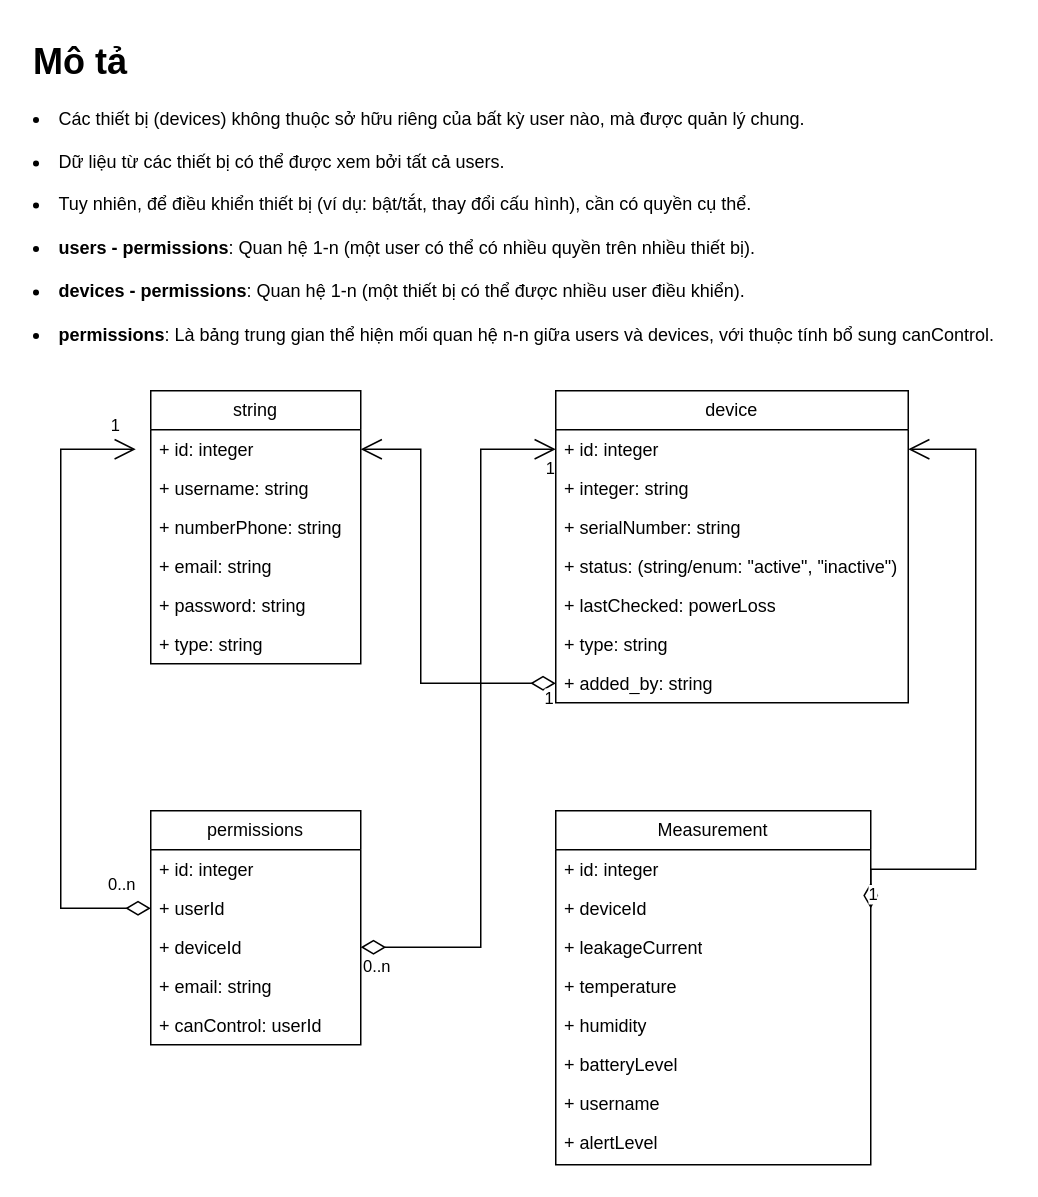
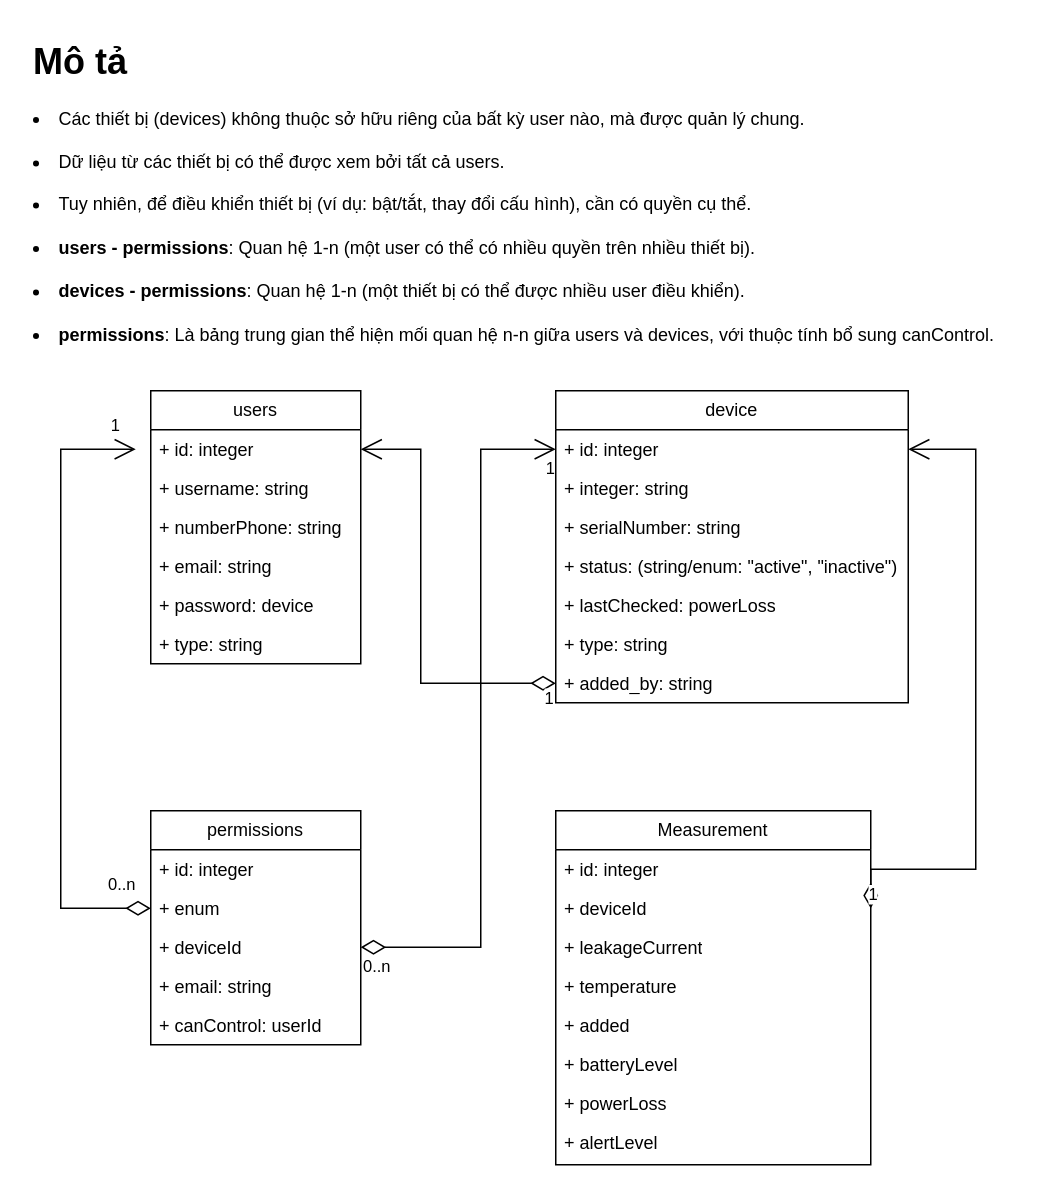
- <mxCell id="2" value="string" style="swimlane;fontStyle=0;childLayout=stackLayout;horizontal=1;startSize=26;fillColor=none;horizontalStack=0;resizeParent=1;resizeParentMax=0;resizeLast=0;collapsible=1;marginBottom=0;whiteSpace=wrap;html=1;" parent="1" vertex="1"><mxGeometry x="100" y="260" width="140" height="182" as="geometry" /></mxCell>
+ <mxCell id="2" value="users" style="swimlane;fontStyle=0;childLayout=stackLayout;horizontal=1;startSize=26;fillColor=none;horizontalStack=0;resizeParent=1;resizeParentMax=0;resizeLast=0;collapsible=1;marginBottom=0;whiteSpace=wrap;html=1;" parent="1" vertex="1"><mxGeometry x="100" y="260" width="140" height="182" as="geometry" /></mxCell>
- <mxCell id="7" value="+ password: string" style="text;strokeColor=none;fillColor=none;align=left;verticalAlign=top;spacingLeft=4;spacingRight=4;overflow=hidden;rotatable=0;points=[[0,0.5],[1,0.5]];portConstraint=eastwest;whiteSpace=wrap;html=1;" parent="2" vertex="1"><mxGeometry y="130" width="140" height="26" as="geometry" /></mxCell>
+ <mxCell id="7" value="+ password: device" style="text;strokeColor=none;fillColor=none;align=left;verticalAlign=top;spacingLeft=4;spacingRight=4;overflow=hidden;rotatable=0;points=[[0,0.5],[1,0.5]];portConstraint=eastwest;whiteSpace=wrap;html=1;" parent="2" vertex="1"><mxGeometry y="130" width="140" height="26" as="geometry" /></mxCell>
- <mxCell id="21" value="+&amp;nbsp;&lt;span style=&quot;background-color: transparent; color: light-dark(rgb(0, 0, 0), rgb(255, 255, 255));&quot;&gt;userId&lt;/span&gt;" style="text;strokeColor=none;fillColor=none;align=left;verticalAlign=top;spacingLeft=4;spacingRight=4;overflow=hidden;rotatable=0;points=[[0,0.5],[1,0.5]];portConstraint=eastwest;whiteSpace=wrap;html=1;" parent="19" vertex="1"><mxGeometry y="52" width="140" height="26" as="geometry" /></mxCell>
+ <mxCell id="21" value="+&amp;nbsp;&lt;span style=&quot;background-color: transparent; color: light-dark(rgb(0, 0, 0), rgb(255, 255, 255));&quot;&gt;enum&lt;/span&gt;" style="text;strokeColor=none;fillColor=none;align=left;verticalAlign=top;spacingLeft=4;spacingRight=4;overflow=hidden;rotatable=0;points=[[0,0.5],[1,0.5]];portConstraint=eastwest;whiteSpace=wrap;html=1;" parent="19" vertex="1"><mxGeometry y="52" width="140" height="26" as="geometry" /></mxCell>
- <mxCell id="36" value="+ humidity" style="text;strokeColor=none;fillColor=none;align=left;verticalAlign=top;spacingLeft=4;spacingRight=4;overflow=hidden;rotatable=0;points=[[0,0.5],[1,0.5]];portConstraint=eastwest;whiteSpace=wrap;html=1;" parent="31" vertex="1"><mxGeometry y="130" width="210" height="26" as="geometry" /></mxCell>
+ <mxCell id="36" value="+ added" style="text;strokeColor=none;fillColor=none;align=left;verticalAlign=top;spacingLeft=4;spacingRight=4;overflow=hidden;rotatable=0;points=[[0,0.5],[1,0.5]];portConstraint=eastwest;whiteSpace=wrap;html=1;" parent="31" vertex="1"><mxGeometry y="130" width="210" height="26" as="geometry" /></mxCell>
- <mxCell id="38" value="+ username" style="text;strokeColor=none;fillColor=none;align=left;verticalAlign=top;spacingLeft=4;spacingRight=4;overflow=hidden;rotatable=0;points=[[0,0.5],[1,0.5]];portConstraint=eastwest;whiteSpace=wrap;html=1;" parent="31" vertex="1"><mxGeometry y="182" width="210" height="26" as="geometry" /></mxCell>
+ <mxCell id="38" value="+ powerLoss" style="text;strokeColor=none;fillColor=none;align=left;verticalAlign=top;spacingLeft=4;spacingRight=4;overflow=hidden;rotatable=0;points=[[0,0.5],[1,0.5]];portConstraint=eastwest;whiteSpace=wrap;html=1;" parent="31" vertex="1"><mxGeometry y="182" width="210" height="26" as="geometry" /></mxCell>
